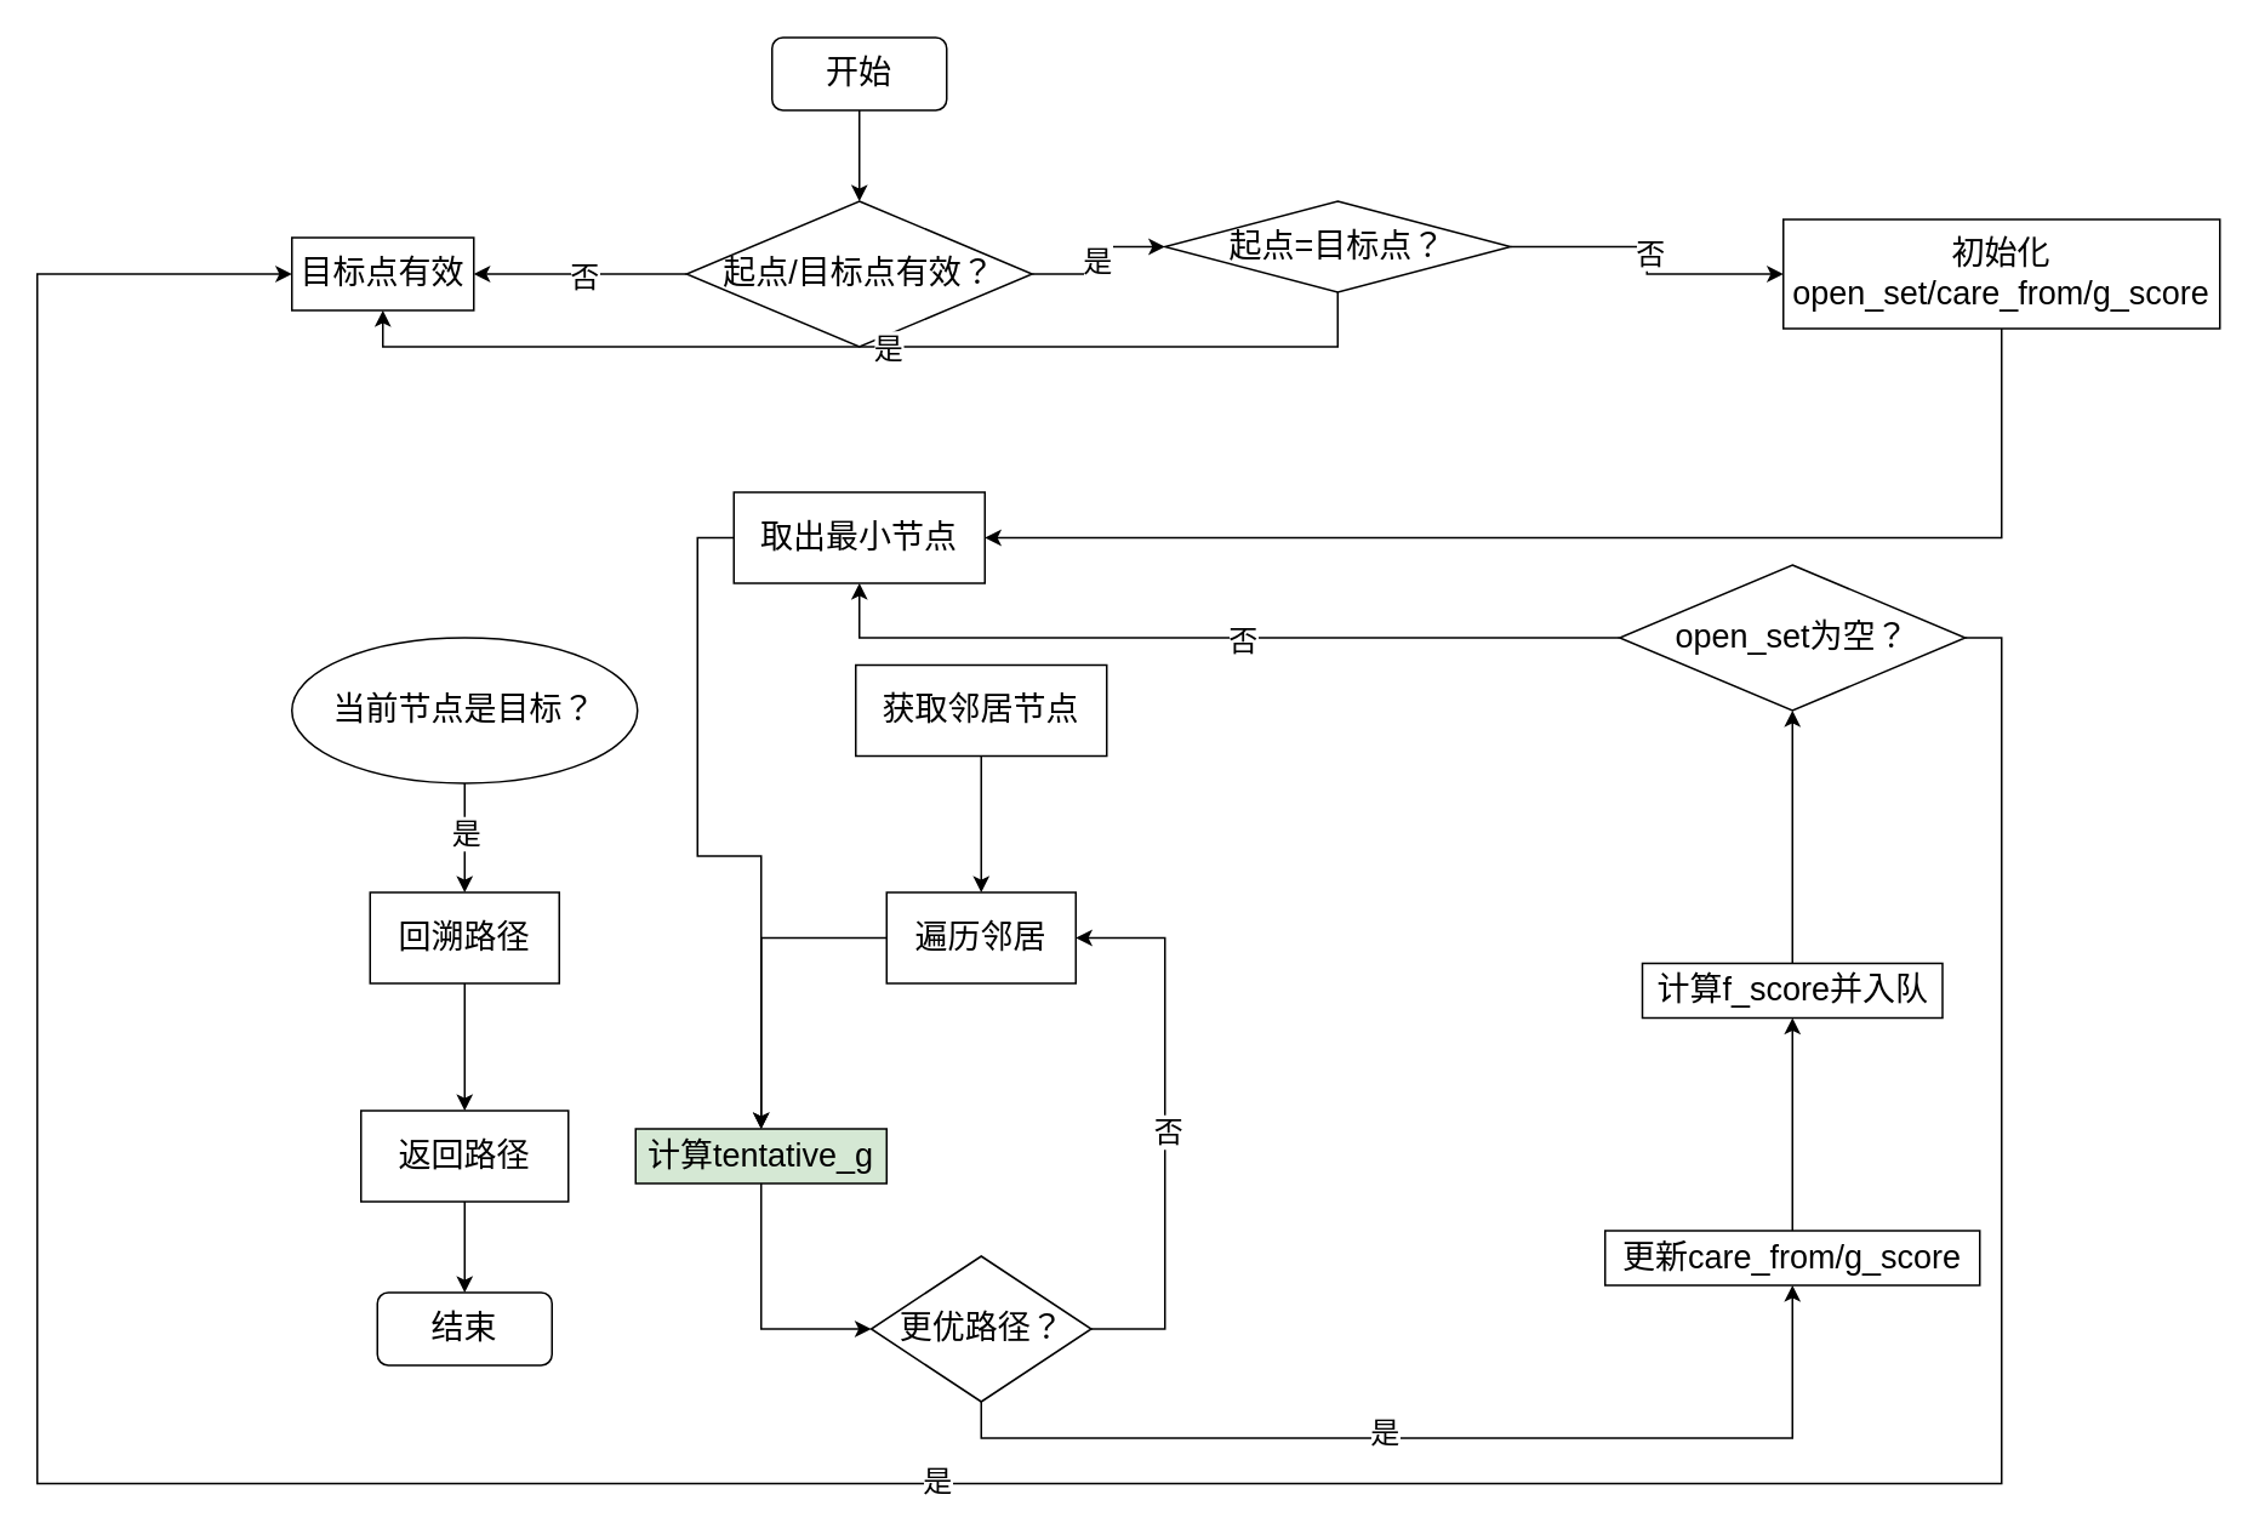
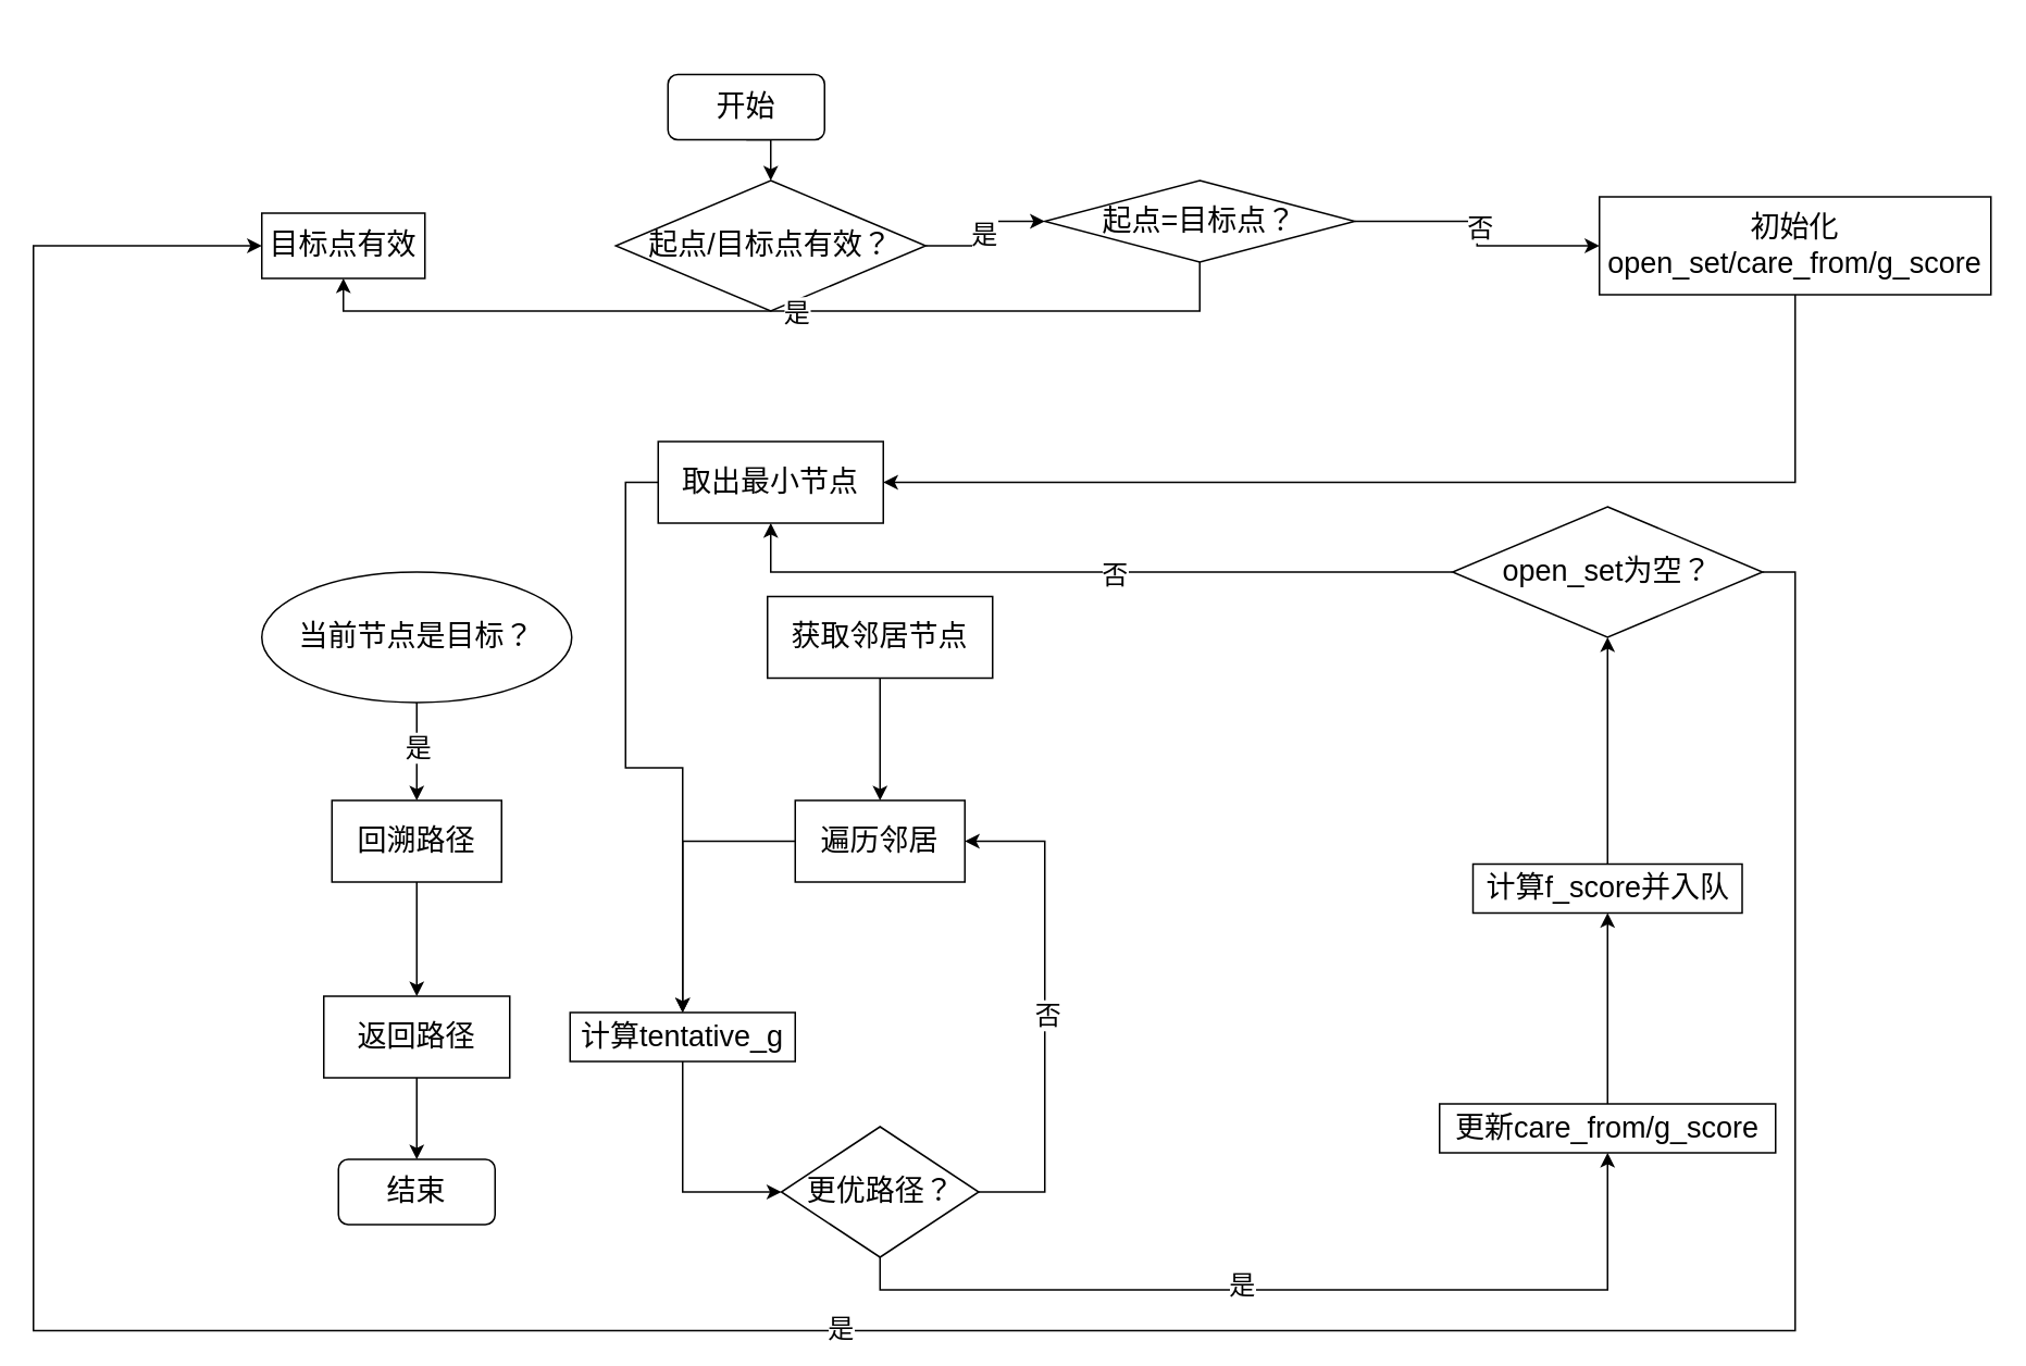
- <mxCell id="3" value="&lt;font style=&quot;font-size: 18px;&quot;&gt;开始&lt;/font&gt;" style="rounded=1;whiteSpace=wrap;html=1;" vertex="1" parent="1"><mxGeometry x="424" y="20" width="96" height="40" as="geometry" /></mxCell>
+ <mxCell id="3" value="&lt;font style=&quot;font-size: 18px;&quot;&gt;开始&lt;/font&gt;" style="rounded=1;whiteSpace=wrap;html=1;" vertex="1" parent="1"><mxGeometry x="409" y="45" width="96" height="40" as="geometry" /></mxCell>
- <mxCell id="6" style="edgeStyle=orthogonalEdgeStyle;rounded=0;orthogonalLoop=1;jettySize=auto;html=1;exitX=0;exitY=0.5;exitDx=0;exitDy=0;entryX=1;entryY=0.5;entryDx=0;entryDy=0;" edge="1" parent="1" source="8" target="14"><mxGeometry relative="1" as="geometry" /></mxCell>
- <mxCell id="7" value="&lt;font style=&quot;font-size: 16px;&quot;&gt;否&lt;/font&gt;" style="edgeLabel;html=1;align=center;verticalAlign=middle;resizable=0;points=[];" vertex="1" connectable="0" parent="6"><mxGeometry x="-0.019" y="1" relative="1" as="geometry"><mxPoint as="offset" /></mxGeometry></mxCell>
- <mxCell id="37" value="&lt;span style=&quot;font-size: 18px;&quot;&gt;计算tentative_g&lt;/span&gt;" style="rounded=0;whiteSpace=wrap;html=1;fillColor=#d5e8d4;" vertex="1" parent="1"><mxGeometry x="349" y="620" width="138" height="30" as="geometry" /></mxCell>
+ <mxCell id="37" value="&lt;span style=&quot;font-size: 18px;&quot;&gt;计算tentative_g&lt;/span&gt;" style="rounded=0;whiteSpace=wrap;html=1;" vertex="1" parent="1"><mxGeometry x="349" y="620" width="138" height="30" as="geometry" /></mxCell>
